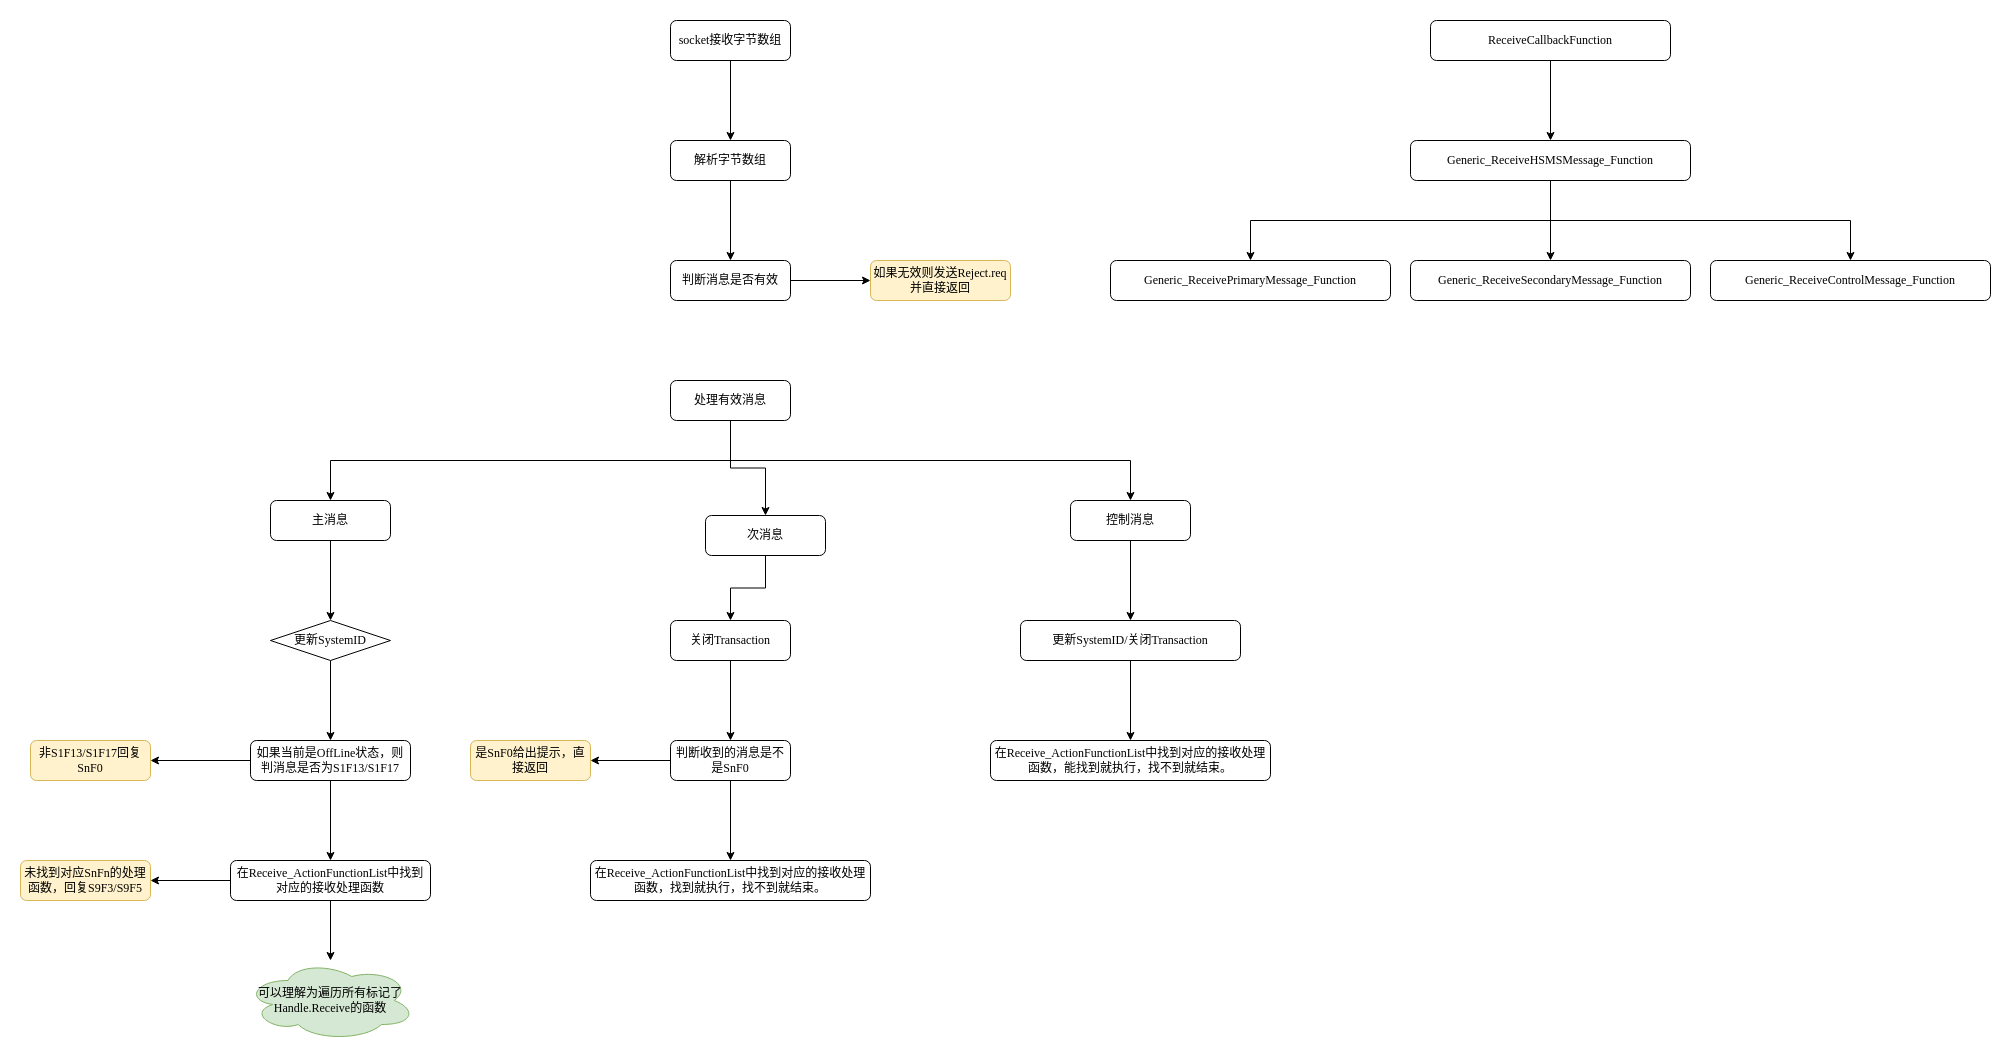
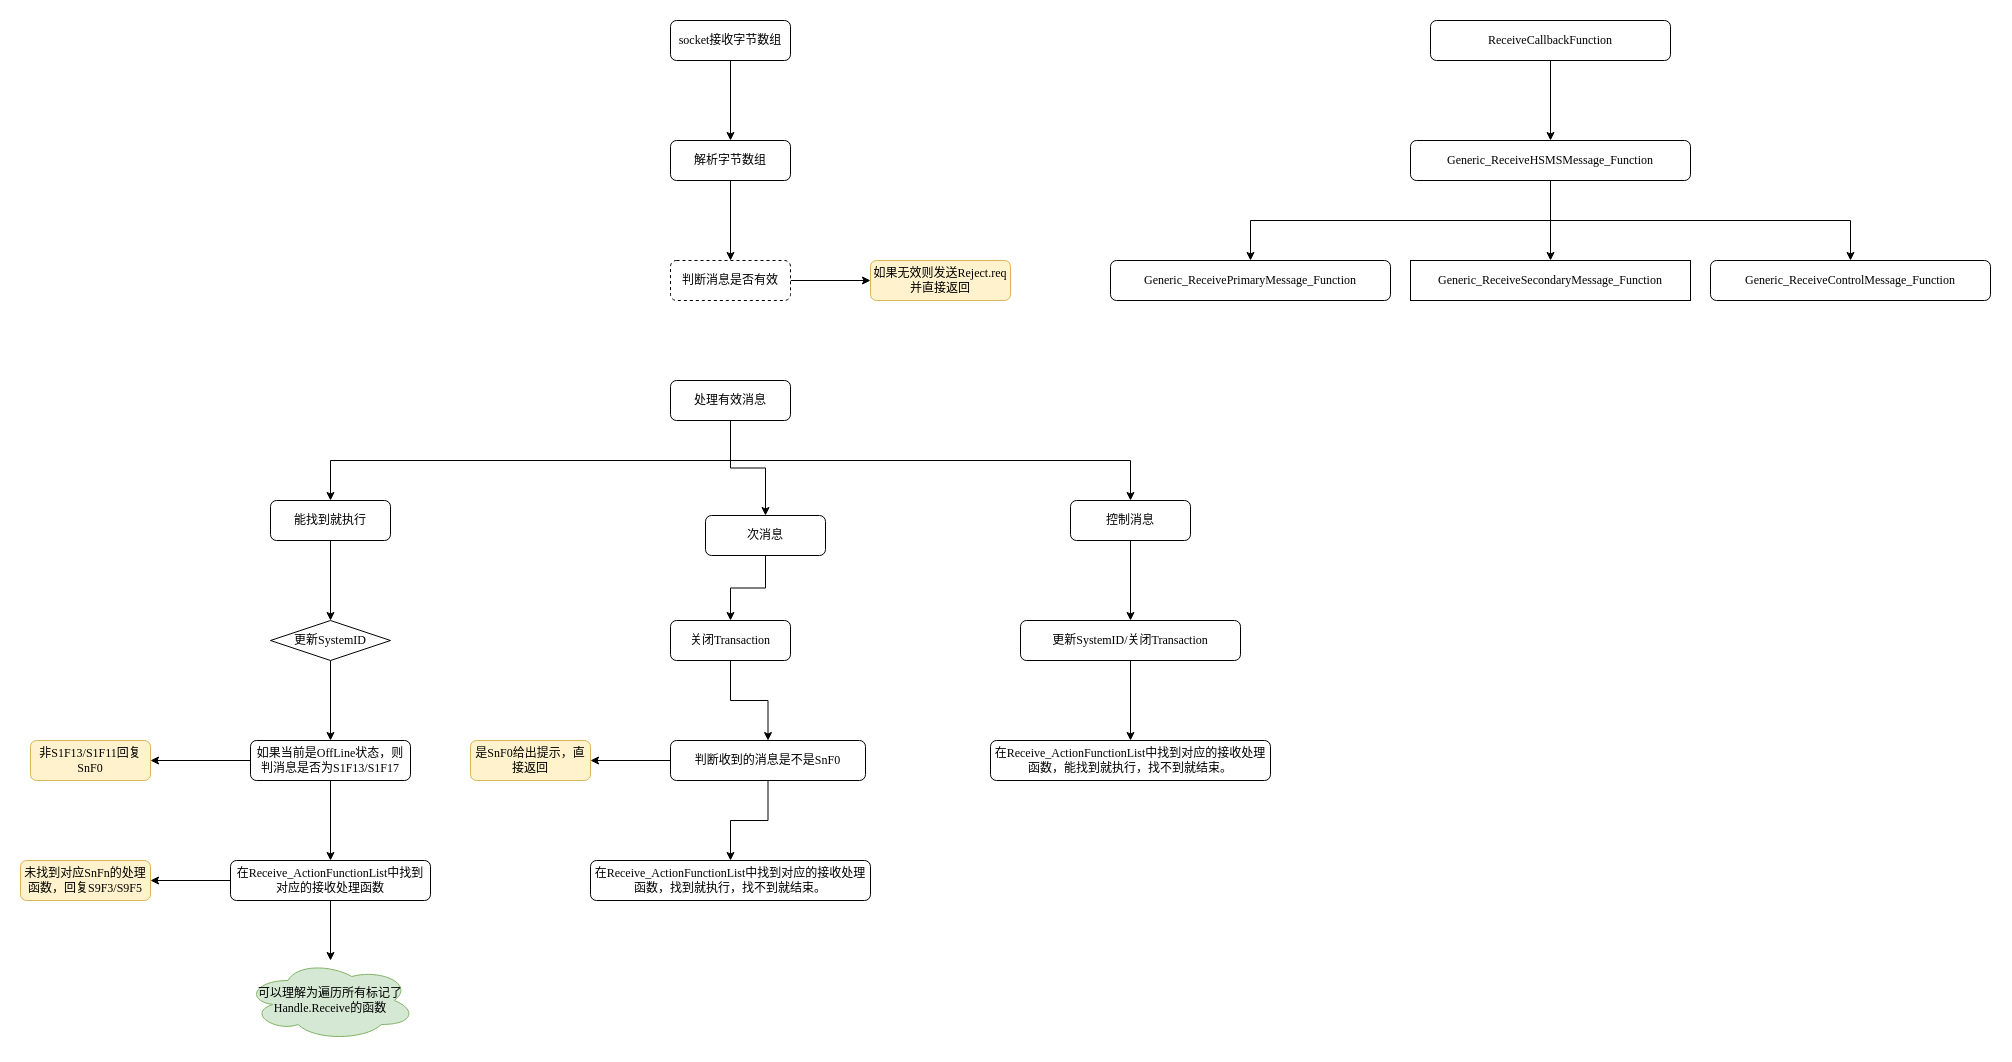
- <mxCell id="13" value="判断消息是否有效" style="rounded=1;whiteSpace=wrap;html=1;fontFamily=Comic Sans MS;" parent="1" vertex="1"><mxGeometry x="670" y="260" width="120" height="40" as="geometry" /></mxCell>
+ <mxCell id="13" value="判断消息是否有效" style="rounded=1;whiteSpace=wrap;html=1;fontFamily=Comic Sans MS;dashed=1;" parent="1" vertex="1"><mxGeometry x="670" y="260" width="120" height="40" as="geometry" /></mxCell>
- <mxCell id="26" value="Generic_ReceiveSecondaryMessage_Function" style="rounded=1;whiteSpace=wrap;html=1;fontFamily=Comic Sans MS;" parent="1" vertex="1"><mxGeometry x="1410" y="260" width="280" height="40" as="geometry" /></mxCell>
+ <mxCell id="26" value="Generic_ReceiveSecondaryMessage_Function" style="whiteSpace=wrap;html=1;fontFamily=Comic Sans MS;rounded=0;" parent="1" vertex="1"><mxGeometry x="1410" y="260" width="280" height="40" as="geometry" /></mxCell>
- <mxCell id="20" value="主消息" style="rounded=1;whiteSpace=wrap;html=1;fontFamily=Comic Sans MS;" parent="1" vertex="1"><mxGeometry x="270" y="500" width="120" height="40" as="geometry" /></mxCell>
+ <mxCell id="20" value="能找到就执行" style="rounded=1;whiteSpace=wrap;html=1;fontFamily=Comic Sans MS;" parent="1" vertex="1"><mxGeometry x="270" y="500" width="120" height="40" as="geometry" /></mxCell>
- <mxCell id="33" value="非S1F13/S1F17回复SnF0" style="rounded=1;whiteSpace=wrap;html=1;fontFamily=Comic Sans MS;fillColor=#fff2cc;strokeColor=#d6b656;" parent="1" vertex="1"><mxGeometry x="30" y="740" width="120" height="40" as="geometry" /></mxCell>
+ <mxCell id="33" value="非S1F13/S1F11回复SnF0" style="rounded=1;whiteSpace=wrap;html=1;fontFamily=Comic Sans MS;fillColor=#fff2cc;strokeColor=#d6b656;" parent="1" vertex="1"><mxGeometry x="30" y="740" width="120" height="40" as="geometry" /></mxCell>
- <mxCell id="43" value="判断收到的消息是不是SnF0" style="rounded=1;whiteSpace=wrap;html=1;fontFamily=Comic Sans MS;" parent="1" vertex="1"><mxGeometry x="670" y="740" width="120" height="40" as="geometry" /></mxCell>
+ <mxCell id="43" value="判断收到的消息是不是SnF0" style="rounded=1;whiteSpace=wrap;html=1;fontFamily=Comic Sans MS;" parent="1" vertex="1"><mxGeometry x="670" y="740" width="195" height="40" as="geometry" /></mxCell>
